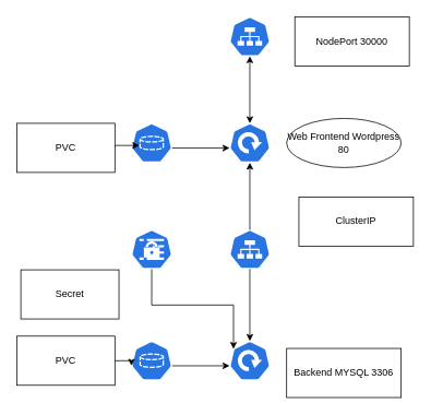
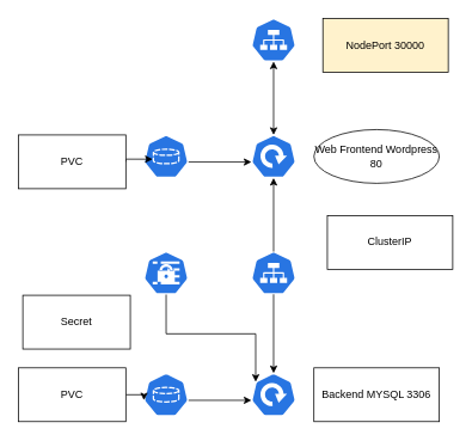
- <mxCell id="3" value="NodePort 30000" style="rounded=0;whiteSpace=wrap;html=1;" parent="1" vertex="1"><mxGeometry x="360" y="20" width="140" height="60" as="geometry" /></mxCell>
+ <mxCell id="3" value="NodePort 30000" style="rounded=0;whiteSpace=wrap;html=1;fillColor=#fff2cc;" parent="1" vertex="1"><mxGeometry x="360" y="20" width="140" height="60" as="geometry" /></mxCell>
- <mxCell id="12" value="Backend MYSQL 3306" style="rounded=0;whiteSpace=wrap;html=1;" parent="1" vertex="1"><mxGeometry x="350" y="425" width="140" height="60" as="geometry" /></mxCell>
+ <mxCell id="12" value="Backend MYSQL 3306" style="rounded=0;whiteSpace=wrap;html=1;" parent="1" vertex="1"><mxGeometry x="350" y="410" width="140" height="60" as="geometry" /></mxCell>
